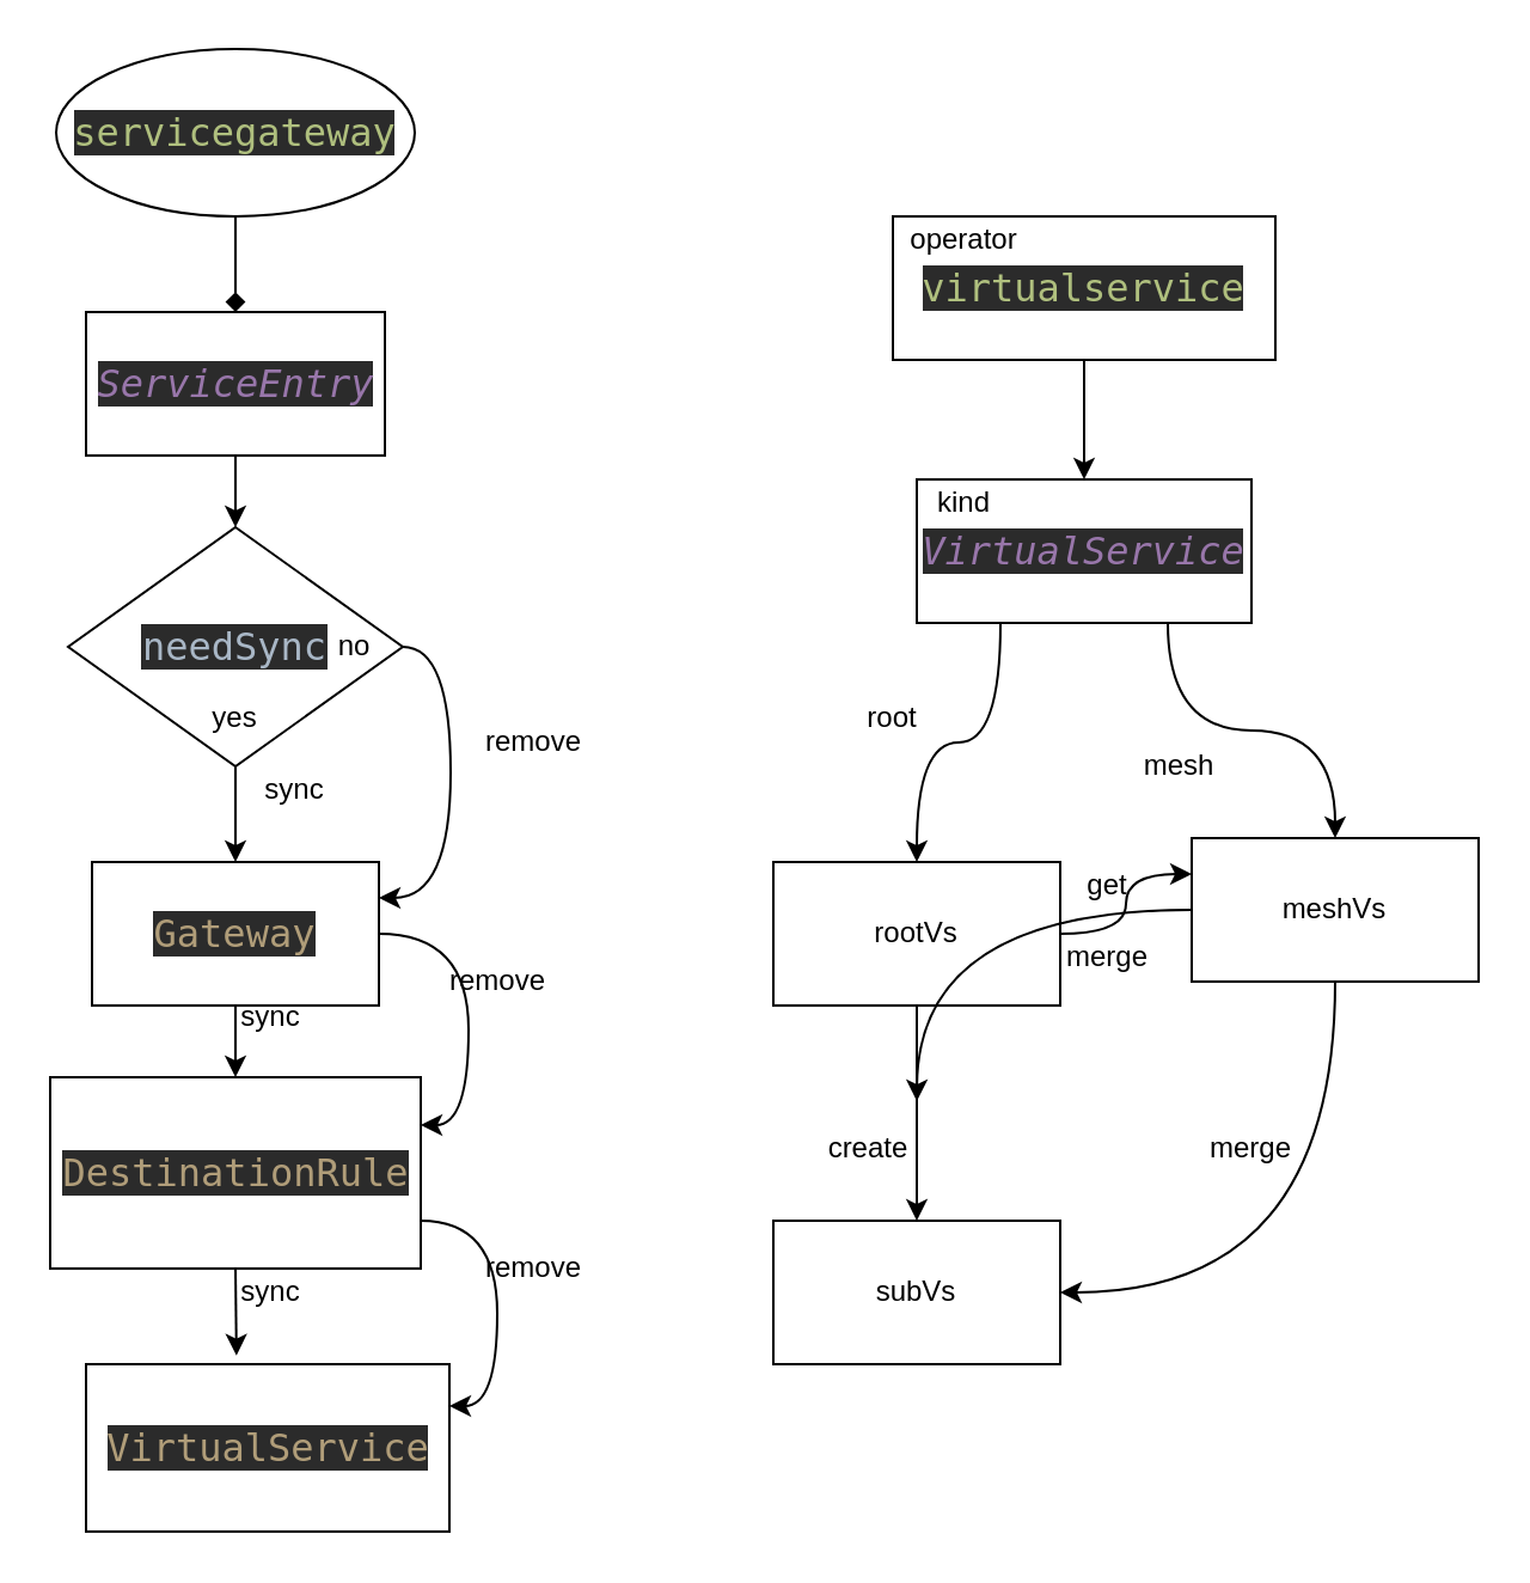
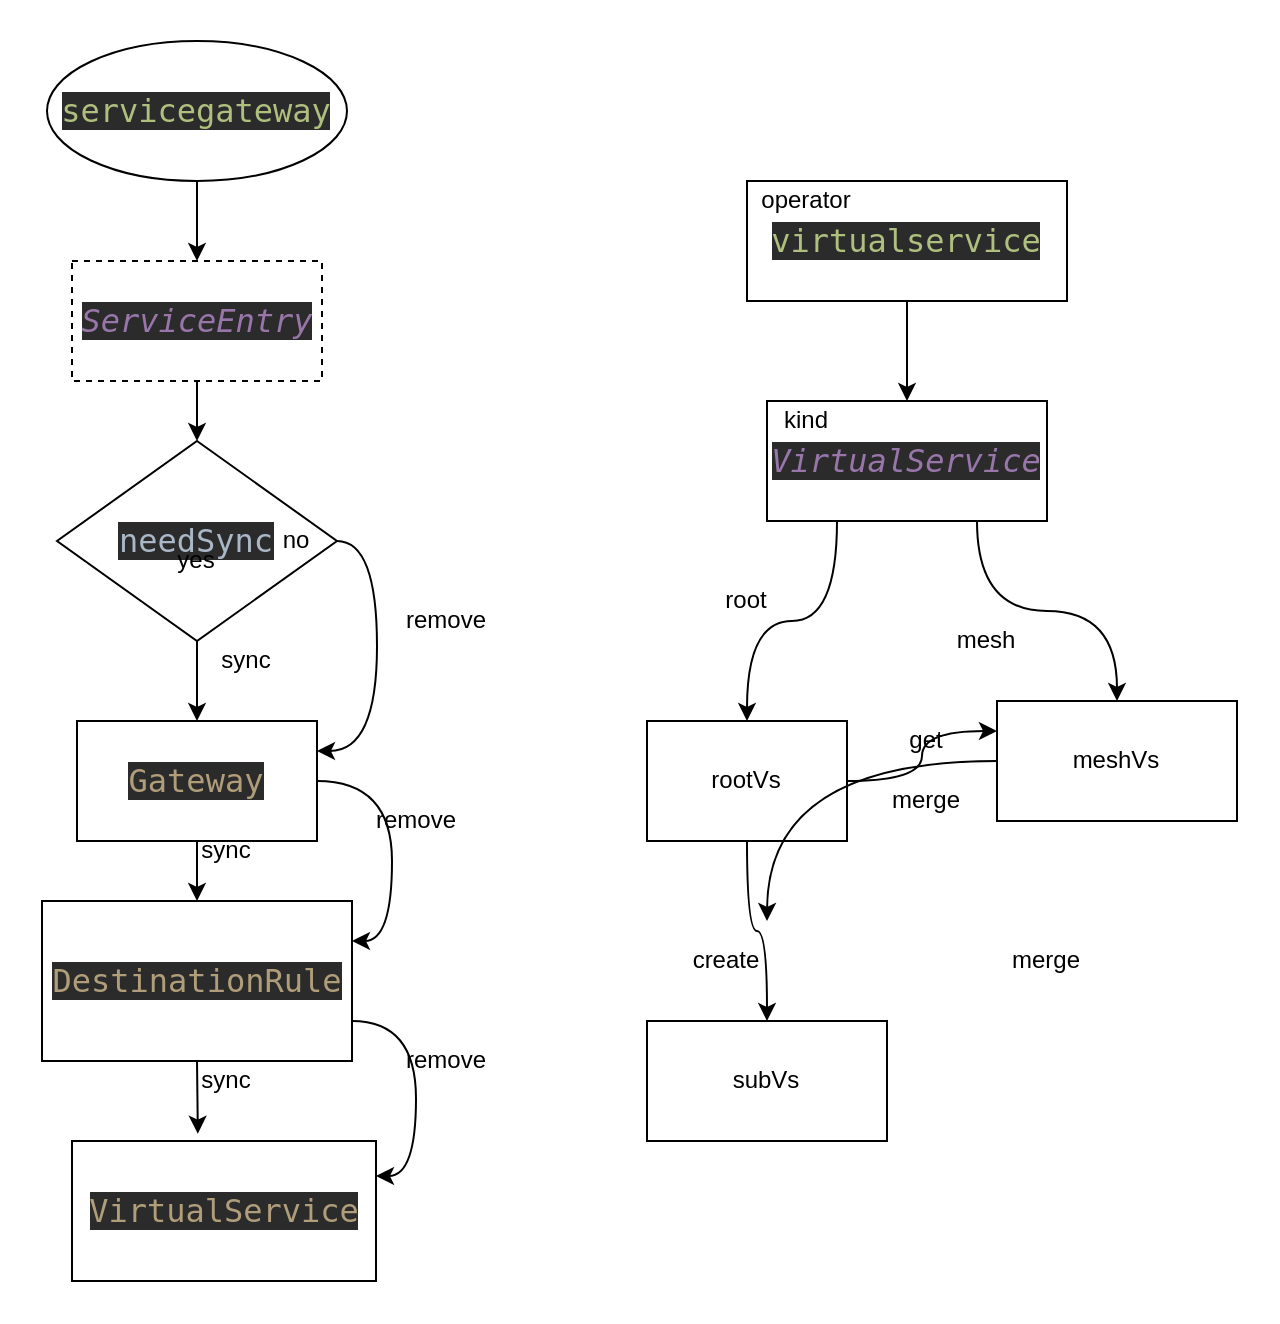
- <mxCell id="2" style="edgeStyle=orthogonalEdgeStyle;curved=1;rounded=0;orthogonalLoop=1;jettySize=auto;html=1;exitX=0.5;exitY=1;exitDx=0;exitDy=0;endArrow=diamond;" edge="1" parent="1" source="3" target="5"><mxGeometry relative="1" as="geometry" /></mxCell>
+ <mxCell id="2" style="edgeStyle=orthogonalEdgeStyle;curved=1;rounded=0;orthogonalLoop=1;jettySize=auto;html=1;exitX=0.5;exitY=1;exitDx=0;exitDy=0;" edge="1" parent="1" source="3" target="5"><mxGeometry relative="1" as="geometry" /></mxCell>
- <mxCell id="5" value="&lt;pre style=&quot;background-color: #2b2b2b ; color: #a9b7c6 ; font-family: &amp;#34;menlo-regular&amp;#34; , monospace ; font-size: 12.0pt&quot;&gt;&lt;span style=&quot;color: #9876aa ; font-style: italic&quot;&gt;ServiceEntry&lt;/span&gt;&lt;/pre&gt;" style="rounded=0;whiteSpace=wrap;html=1;" vertex="1" parent="1"><mxGeometry x="35.5" y="130" width="125" height="60" as="geometry" /></mxCell>
+ <mxCell id="5" value="&lt;pre style=&quot;background-color: #2b2b2b ; color: #a9b7c6 ; font-family: &amp;#34;menlo-regular&amp;#34; , monospace ; font-size: 12.0pt&quot;&gt;&lt;span style=&quot;color: #9876aa ; font-style: italic&quot;&gt;ServiceEntry&lt;/span&gt;&lt;/pre&gt;" style="rounded=0;whiteSpace=wrap;html=1;dashed=1;" vertex="1" parent="1"><mxGeometry x="35.5" y="130" width="125" height="60" as="geometry" /></mxCell>
- <mxCell id="16" value="yes" style="text;html=1;strokeColor=none;fillColor=none;align=center;verticalAlign=middle;whiteSpace=wrap;rounded=0;" vertex="1" parent="1"><mxGeometry x="78" y="290" width="40" height="20" as="geometry" /></mxCell>
+ <mxCell id="16" value="yes" style="text;html=1;strokeColor=none;fillColor=none;align=center;verticalAlign=middle;whiteSpace=wrap;rounded=0;" vertex="1" parent="1"><mxGeometry x="78" y="270" width="40" height="20" as="geometry" /></mxCell>
- <mxCell id="31" value="rootVs" style="rounded=0;whiteSpace=wrap;html=1;" vertex="1" parent="1"><mxGeometry x="323" y="360" width="120" height="60" as="geometry" /></mxCell>
+ <mxCell id="31" value="rootVs" style="rounded=0;whiteSpace=wrap;html=1;" vertex="1" parent="1"><mxGeometry x="323" y="360" width="100" height="60" as="geometry" /></mxCell>
- <mxCell id="32" style="edgeStyle=orthogonalEdgeStyle;curved=1;rounded=0;orthogonalLoop=1;jettySize=auto;html=1;exitX=0.5;exitY=1;exitDx=0;exitDy=0;entryX=1;entryY=0.5;entryDx=0;entryDy=0;" edge="1" parent="1" source="34" target="37"><mxGeometry relative="1" as="geometry" /></mxCell>
